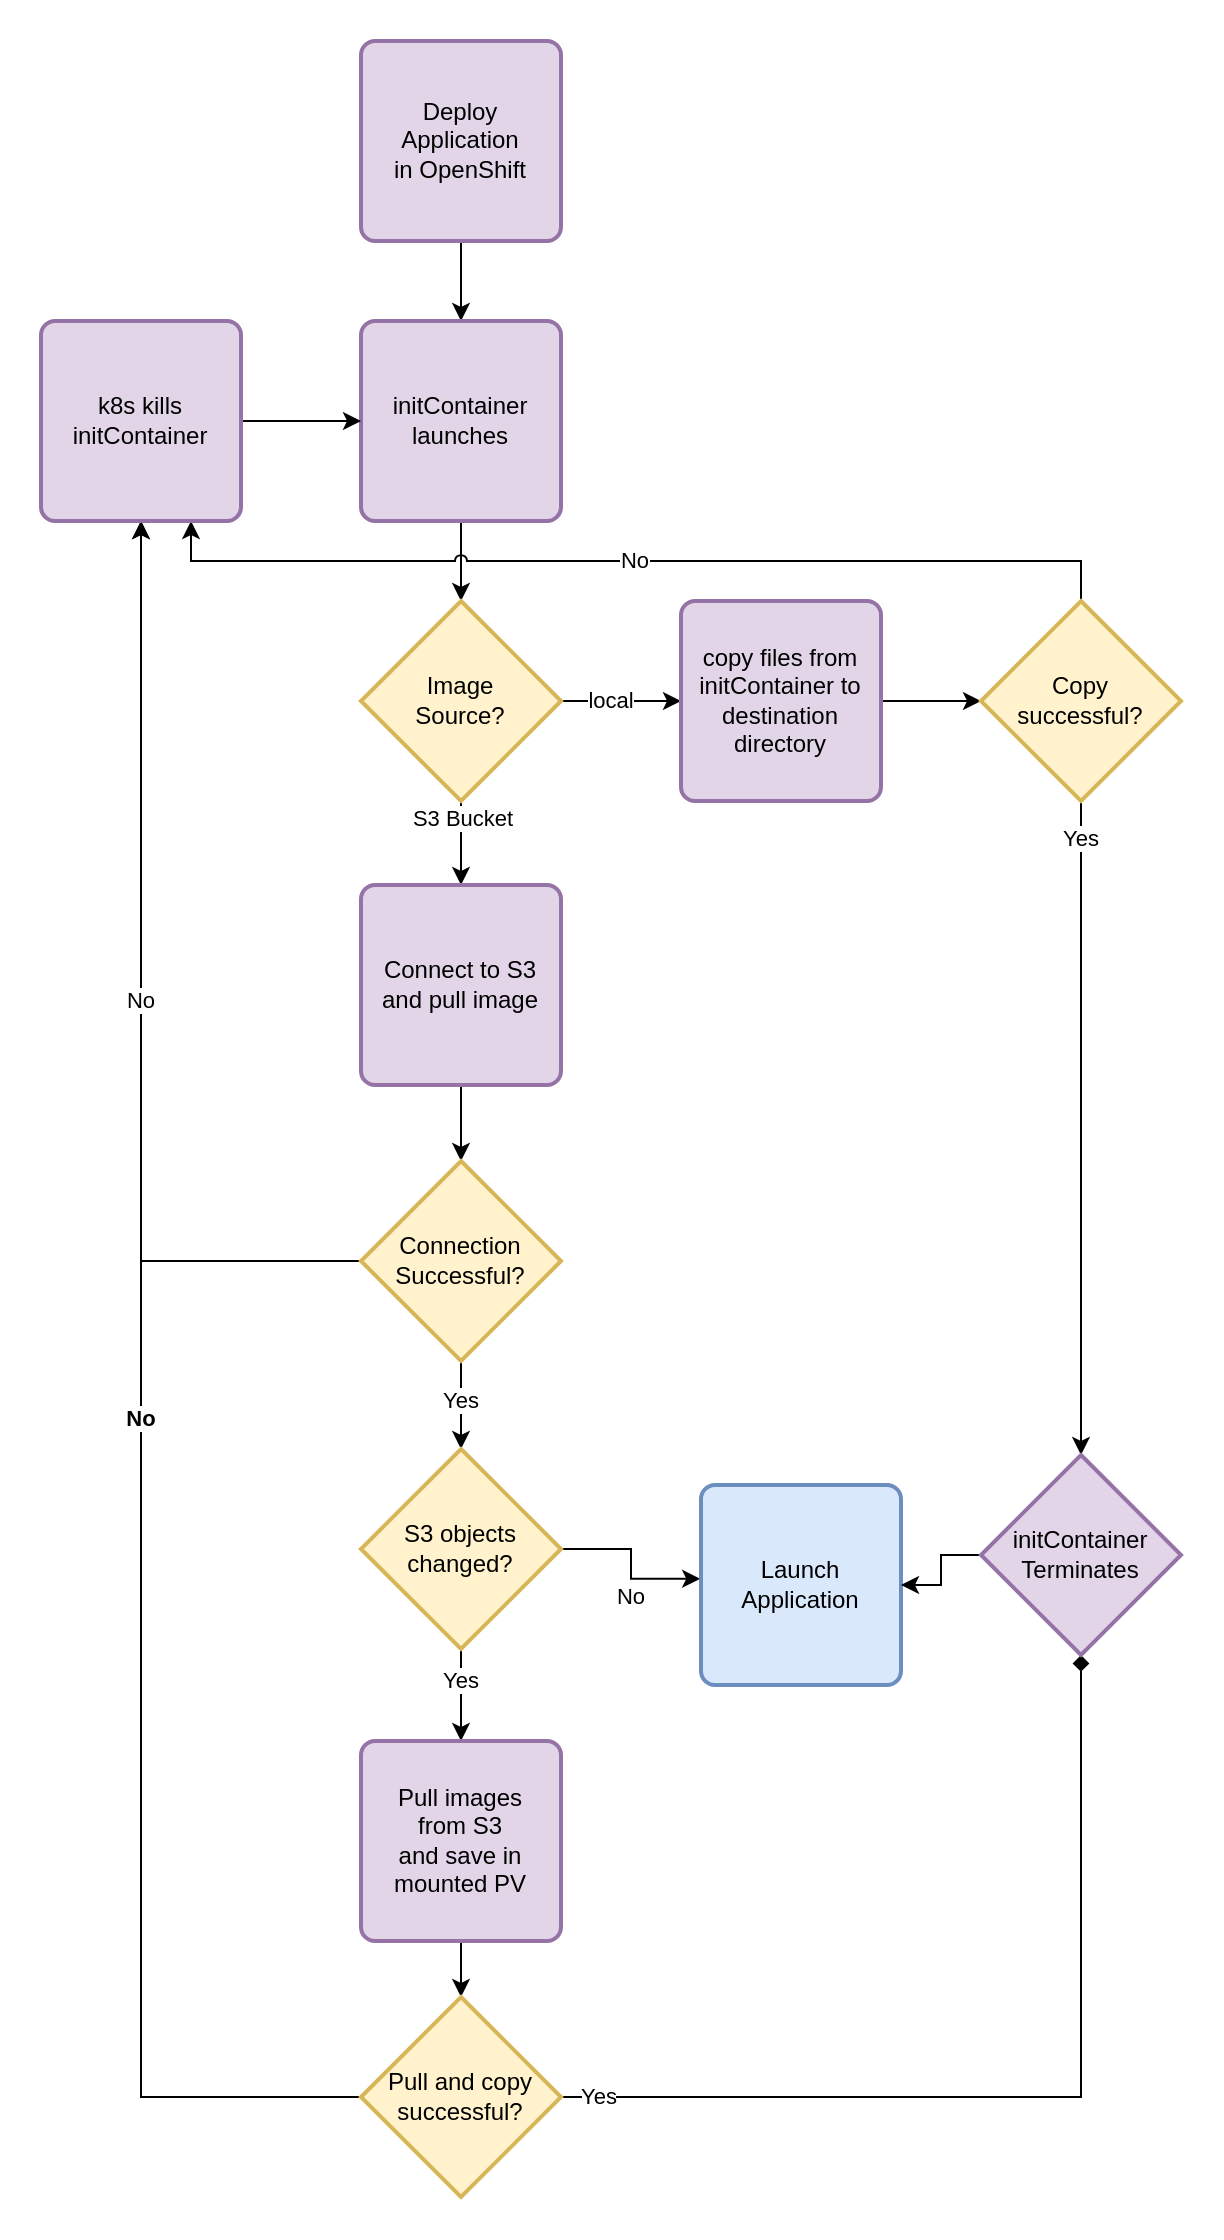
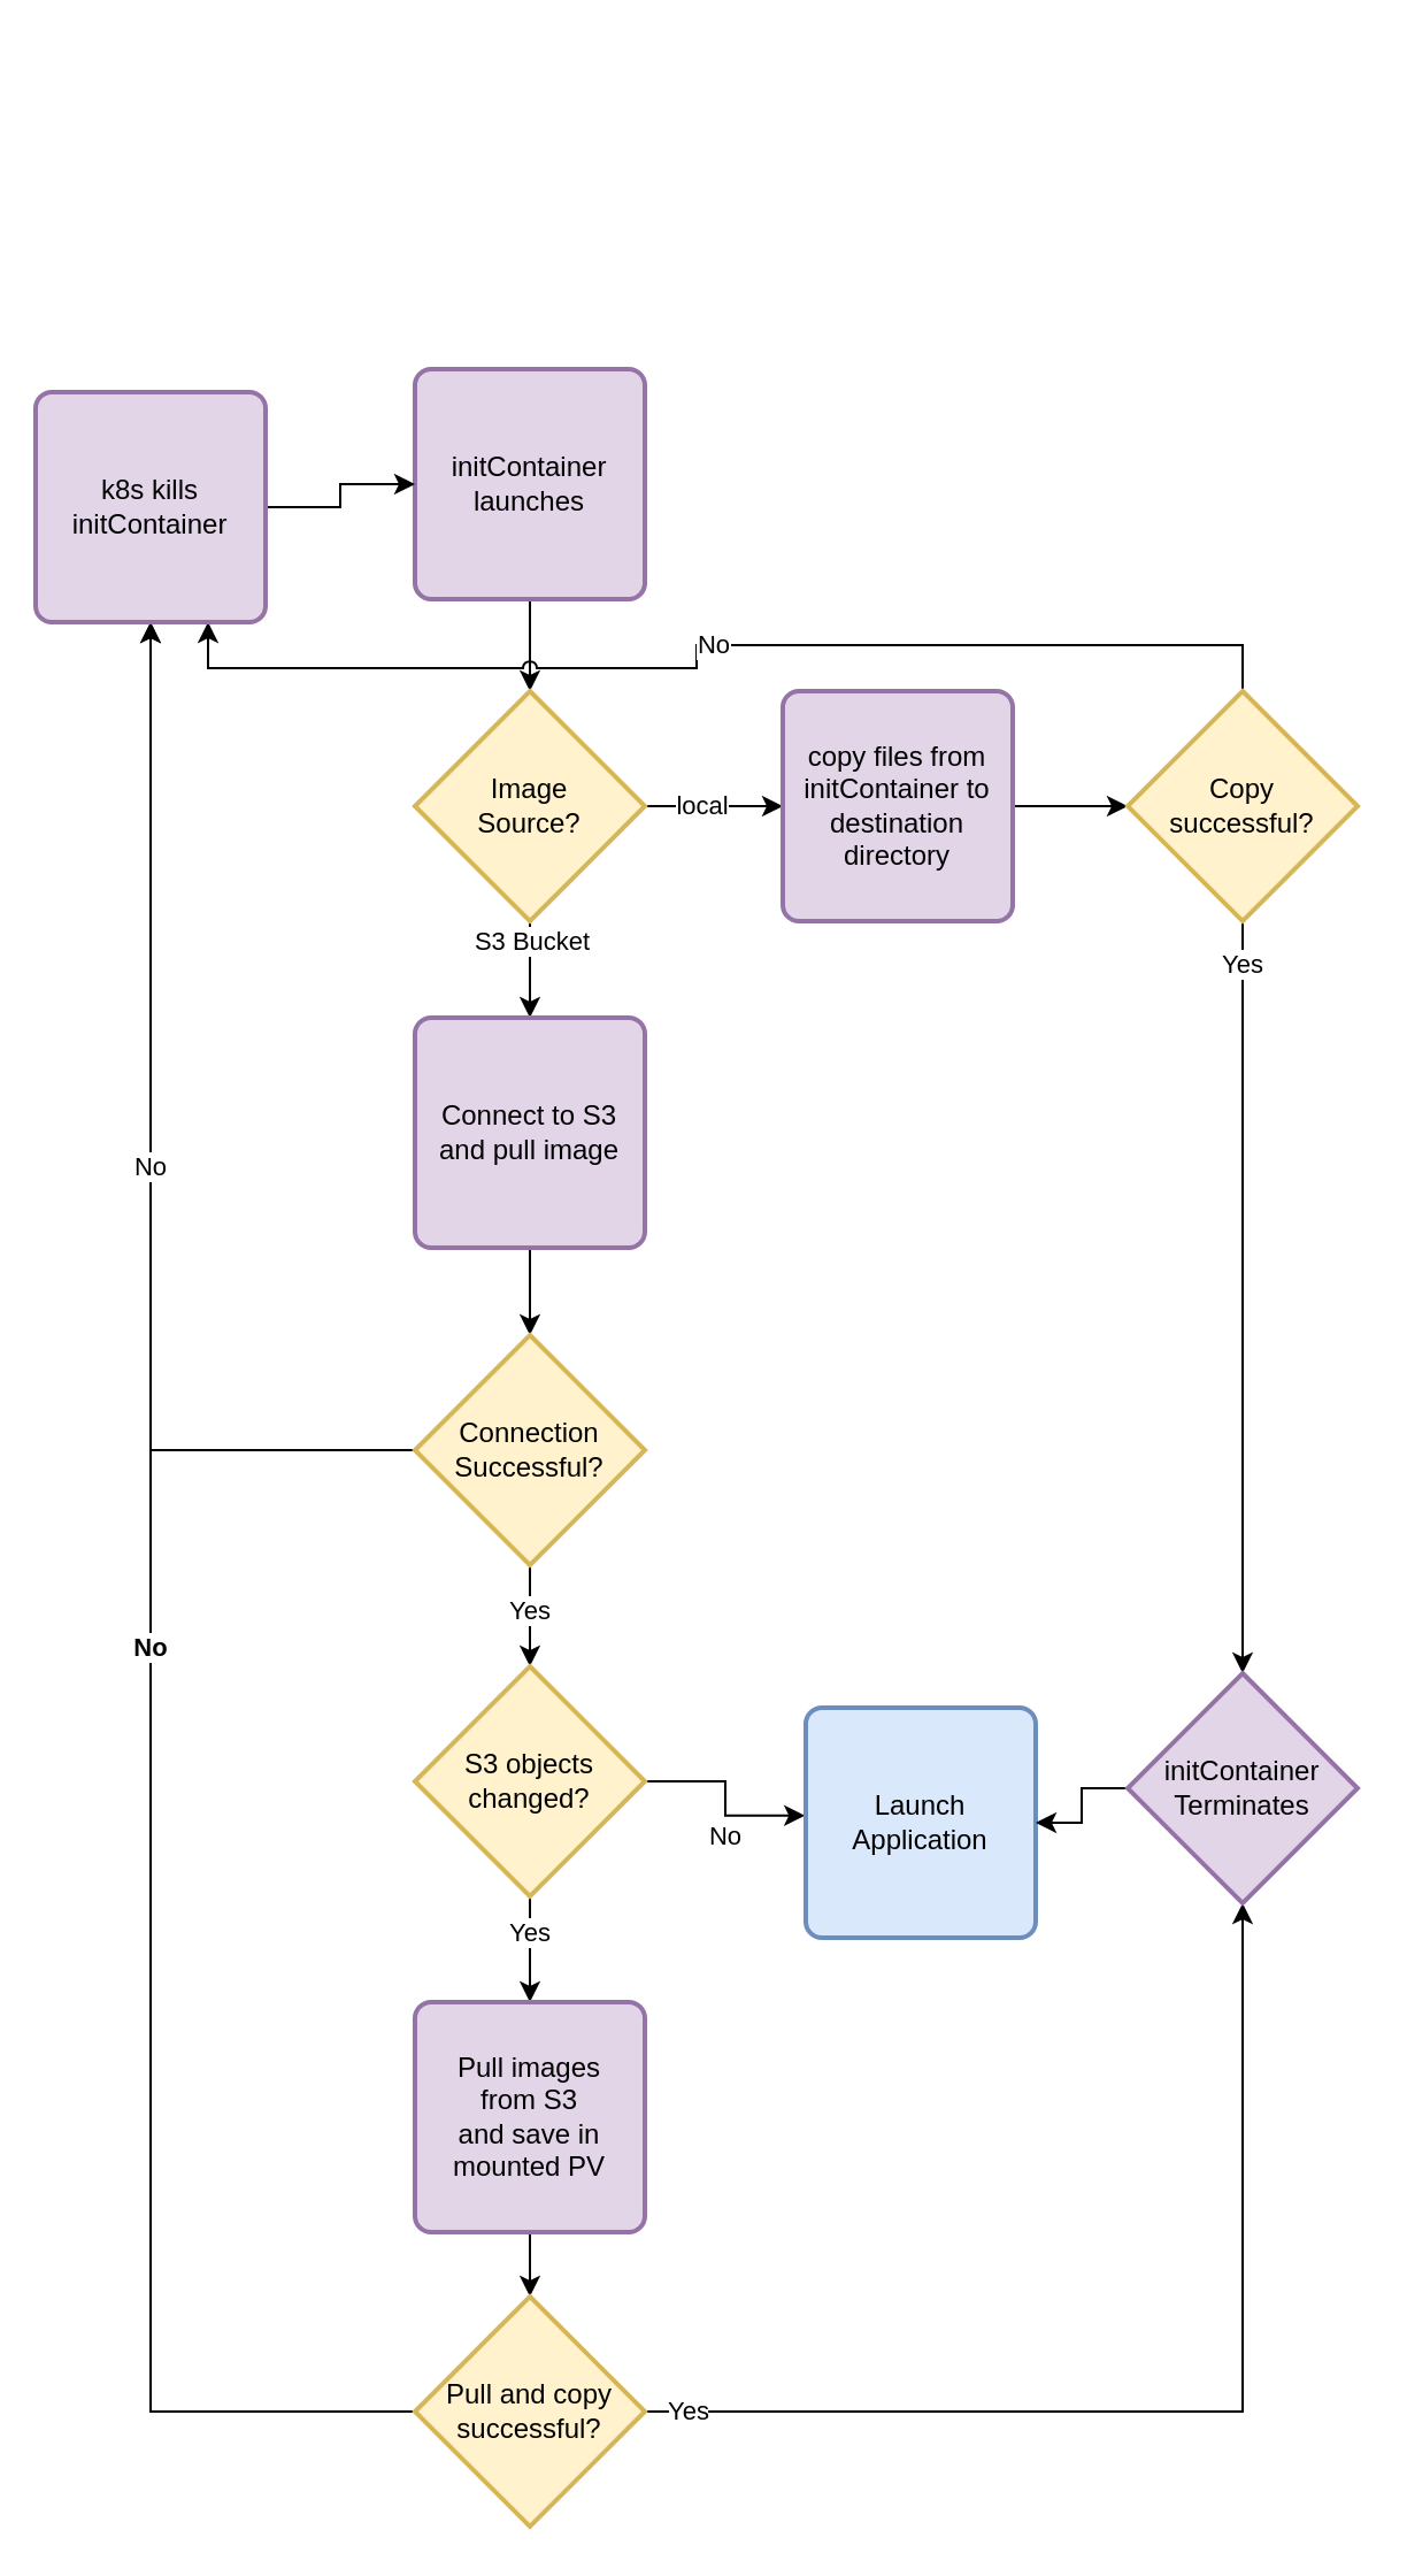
- <mxCell id="4" value="Deploy&lt;br&gt;Application&lt;br&gt;in OpenShift" style="rounded=1;whiteSpace=wrap;html=1;absoluteArcSize=1;arcSize=14;strokeWidth=2;fillColor=#e1d5e7;strokeColor=#9673a6;" vertex="1" parent="1"><mxGeometry x="180" y="20" width="100" height="100" as="geometry" /></mxCell>
- <mxCell id="3" value="" style="edgeStyle=orthogonalEdgeStyle;rounded=0;orthogonalLoop=1;jettySize=auto;html=1;" edge="1" parent="1" source="4" target="6"><mxGeometry relative="1" as="geometry" /></mxCell>
- <mxCell id="30" value="k8s kills&lt;br&gt;initContainer" style="rounded=1;whiteSpace=wrap;html=1;absoluteArcSize=1;arcSize=14;strokeWidth=2;fillColor=#e1d5e7;strokeColor=#9673a6;" vertex="1" parent="1"><mxGeometry x="20" y="160" width="100" height="100" as="geometry" /></mxCell>
+ <mxCell id="30" value="k8s kills&lt;br&gt;initContainer" style="rounded=1;whiteSpace=wrap;html=1;absoluteArcSize=1;arcSize=14;strokeWidth=2;fillColor=#e1d5e7;strokeColor=#9673a6;" vertex="1" parent="1"><mxGeometry x="15" y="170" width="100" height="100" as="geometry" /></mxCell>
- <mxCell id="27" value="Yes" style="edgeStyle=orthogonalEdgeStyle;rounded=0;orthogonalLoop=1;jettySize=auto;html=1;entryX=0.5;entryY=1;entryDx=0;entryDy=0;endArrow=diamond;" edge="1" parent="1" source="28" target="32"><mxGeometry x="-0.919" relative="1" as="geometry"><mxPoint as="offset" /></mxGeometry></mxCell>
+ <mxCell id="27" value="Yes" style="edgeStyle=orthogonalEdgeStyle;rounded=0;orthogonalLoop=1;jettySize=auto;html=1;entryX=0.5;entryY=1;entryDx=0;entryDy=0;" edge="1" parent="1" source="28" target="32"><mxGeometry x="-0.919" relative="1" as="geometry"><mxPoint as="offset" /></mxGeometry></mxCell>
